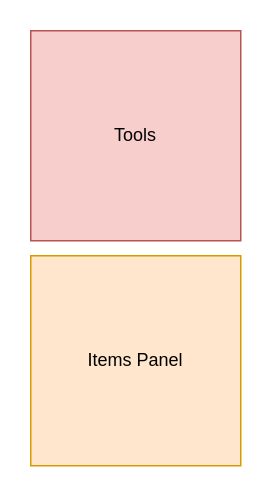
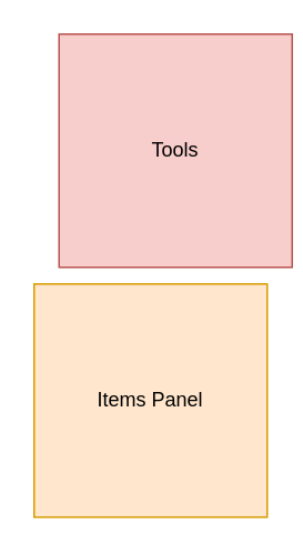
- <mxCell id="2" value="Tools" style="whiteSpace=wrap;html=1;aspect=fixed;fillColor=#f8cecc;strokeColor=#b85450;" parent="1" vertex="1"><mxGeometry x="20" y="20" width="140" height="140" as="geometry" /></mxCell>
+ <mxCell id="2" value="Tools" style="whiteSpace=wrap;html=1;aspect=fixed;fillColor=#f8cecc;strokeColor=#b85450;" parent="1" vertex="1"><mxGeometry x="35" y="20" width="140" height="140" as="geometry" /></mxCell>
